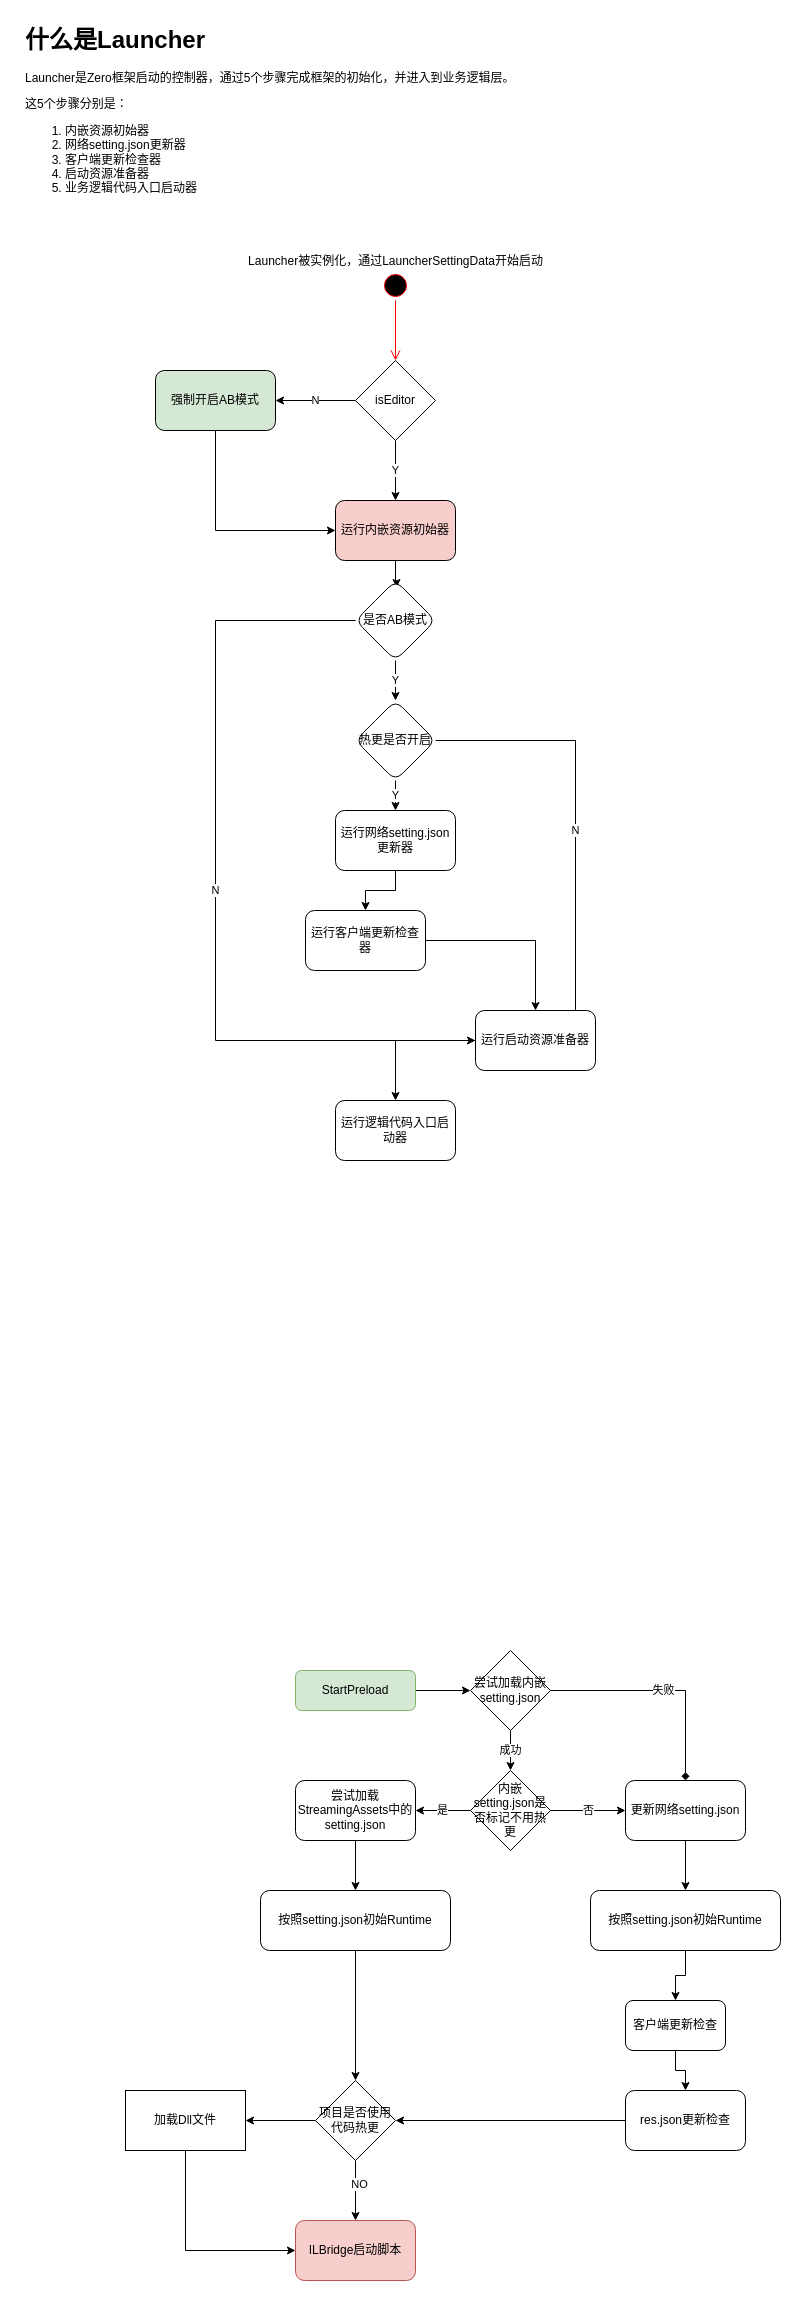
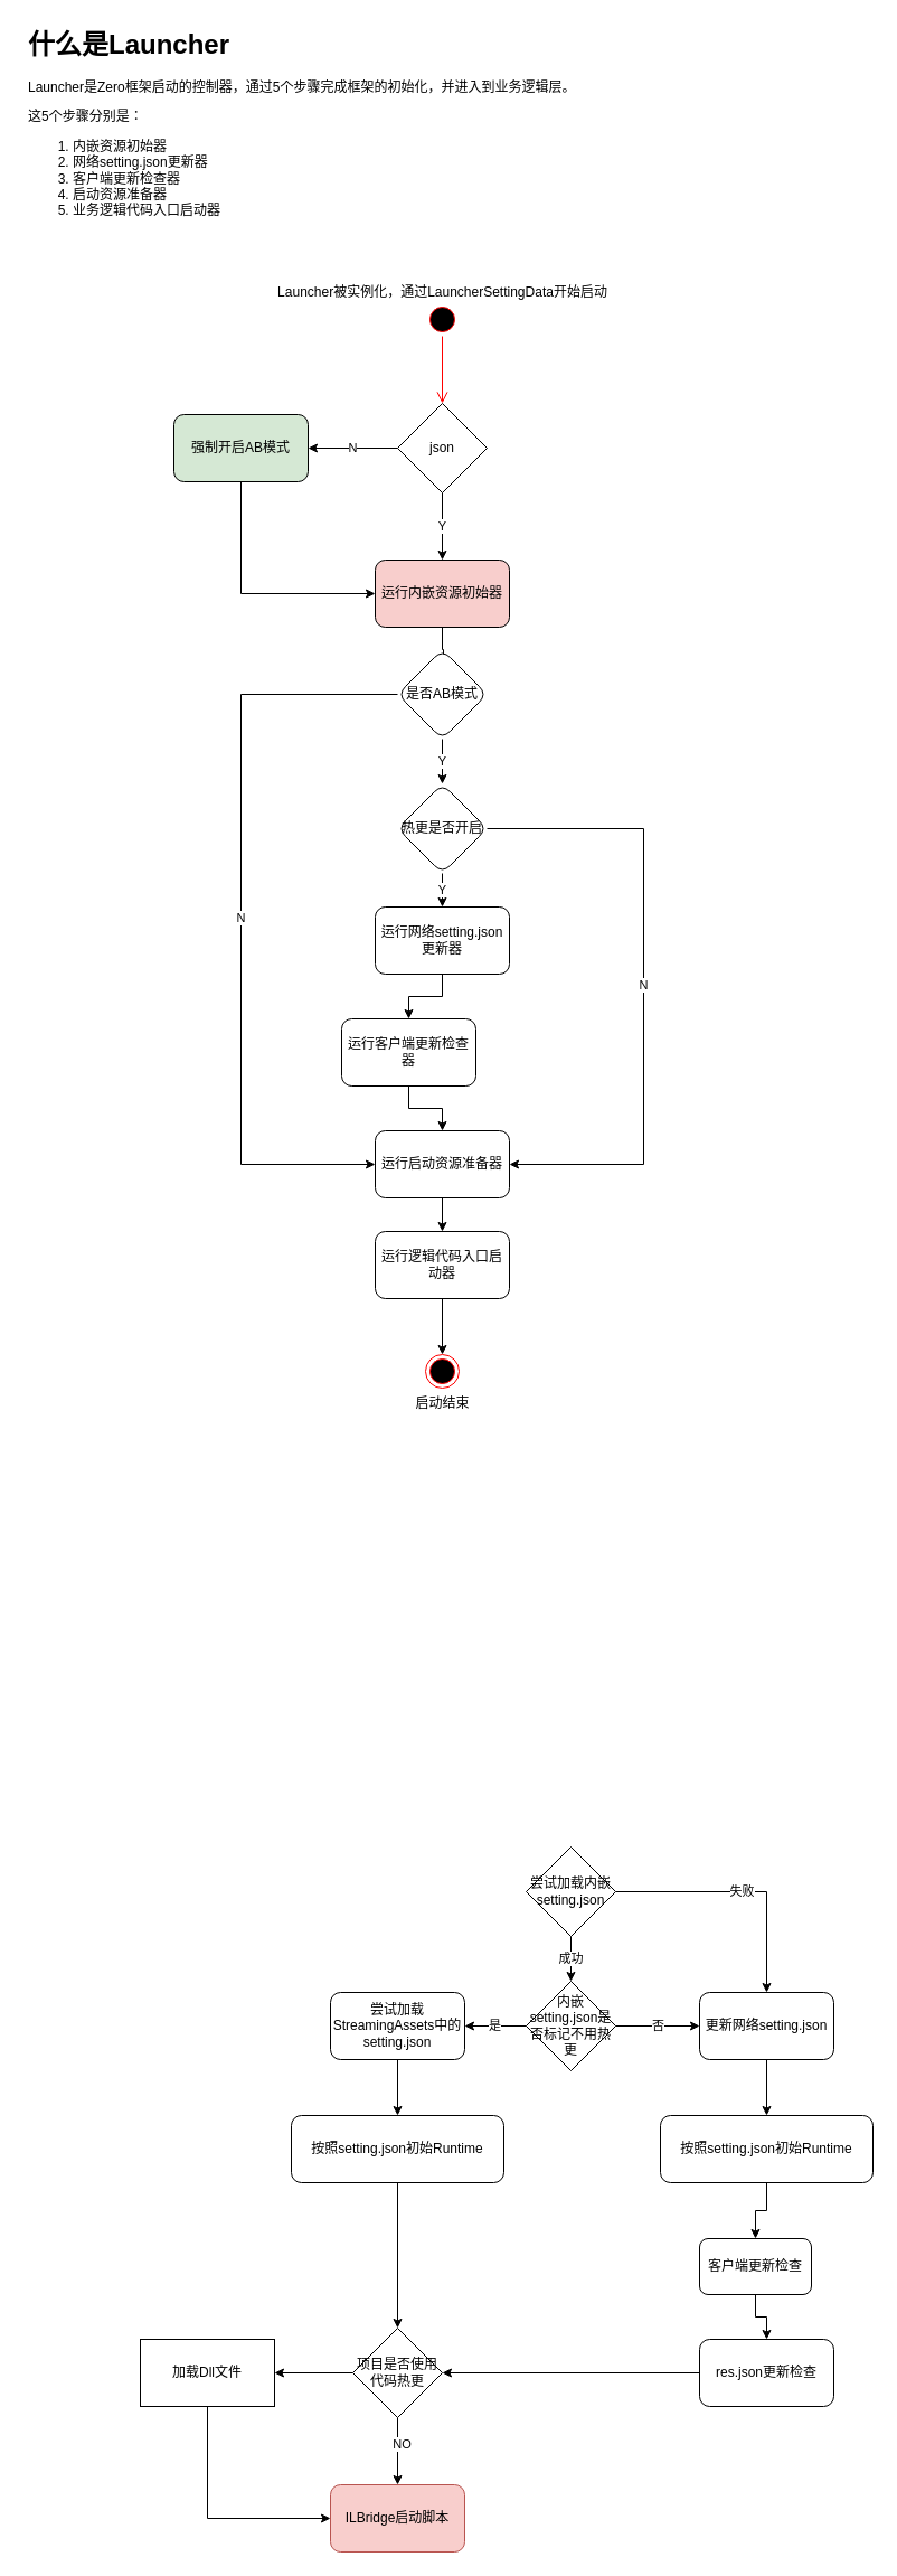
- <mxCell id="34" value="isEditor" style="rhombus;whiteSpace=wrap;html=1;labelPosition=center;verticalLabelPosition=middle;align=center;verticalAlign=middle;" vertex="1" parent="1"><mxGeometry x="355" y="360" width="80" height="80" as="geometry" /></mxCell>
+ <mxCell id="34" value="json" style="rhombus;whiteSpace=wrap;html=1;labelPosition=center;verticalLabelPosition=middle;align=center;verticalAlign=middle;" vertex="1" parent="1"><mxGeometry x="355" y="360" width="80" height="80" as="geometry" /></mxCell>
- <mxCell id="36" value="" style="edgeStyle=orthogonalEdgeStyle;rounded=0;orthogonalLoop=1;jettySize=auto;html=1;entryX=0.513;entryY=0.088;entryDx=0;entryDy=0;entryPerimeter=0;" edge="1" parent="1" source="37" target="46"><mxGeometry relative="1" as="geometry" /></mxCell>
+ <mxCell id="36" value="" style="edgeStyle=orthogonalEdgeStyle;rounded=0;orthogonalLoop=1;jettySize=auto;html=1;entryX=0.513;entryY=0.088;entryDx=0;entryDy=0;entryPerimeter=0;endArrow=none;" edge="1" parent="1" source="37" target="46"><mxGeometry relative="1" as="geometry" /></mxCell>
- <mxCell id="48" value="运行启动资源准备器" style="rounded=1;whiteSpace=wrap;html=1;" vertex="1" parent="1"><mxGeometry x="475" y="1010" width="120" height="60" as="geometry" /></mxCell>
+ <mxCell id="48" value="运行启动资源准备器" style="rounded=1;whiteSpace=wrap;html=1;" vertex="1" parent="1"><mxGeometry x="335" y="1010" width="120" height="60" as="geometry" /></mxCell>
+ <mxCell id="51" value="" style="edgeStyle=orthogonalEdgeStyle;rounded=0;orthogonalLoop=1;jettySize=auto;html=1;" edge="1" parent="1" source="52" target="53"><mxGeometry relative="1" as="geometry" /></mxCell>
+ <mxCell id="53" value="启动结束" style="ellipse;html=1;shape=endState;fillColor=#000000;strokeColor=#ff0000;labelPosition=center;verticalLabelPosition=bottom;align=center;verticalAlign=top;" vertex="1" parent="1"><mxGeometry x="380" y="1210" width="30" height="30" as="geometry" /></mxCell>
- <mxCell id="3" value="StartPreload" style="rounded=1;whiteSpace=wrap;html=1;fontSize=12;glass=0;strokeWidth=1;shadow=0;fillColor=#d5e8d4;strokeColor=#82b366;" parent="1" vertex="1"><mxGeometry x="295" y="1670" width="120" height="40" as="geometry" /></mxCell>
- <mxCell id="2" value="" style="edgeStyle=orthogonalEdgeStyle;rounded=0;orthogonalLoop=1;jettySize=auto;html=1;entryX=0;entryY=0.5;entryDx=0;entryDy=0;" parent="1" source="3" target="8" edge="1"><mxGeometry relative="1" as="geometry" /></mxCell>
- <mxCell id="6" value="失败" style="edgeStyle=orthogonalEdgeStyle;rounded=0;orthogonalLoop=1;jettySize=auto;html=1;entryX=0.5;entryY=0;entryDx=0;entryDy=0;endArrow=diamond;" parent="1" source="8" target="10" edge="1"><mxGeometry relative="1" as="geometry"><mxPoint x="644" y="1690" as="targetPoint" /></mxGeometry></mxCell>
+ <mxCell id="6" value="失败" style="edgeStyle=orthogonalEdgeStyle;rounded=0;orthogonalLoop=1;jettySize=auto;html=1;entryX=0.5;entryY=0;entryDx=0;entryDy=0;" parent="1" source="8" target="10" edge="1"><mxGeometry relative="1" as="geometry"><mxPoint x="644" y="1690" as="targetPoint" /></mxGeometry></mxCell>
